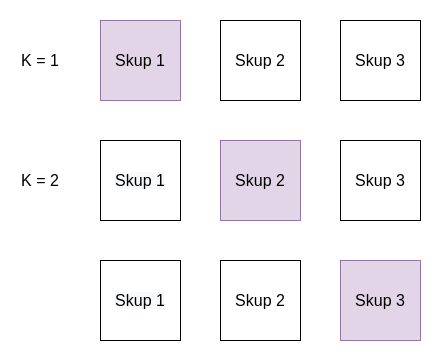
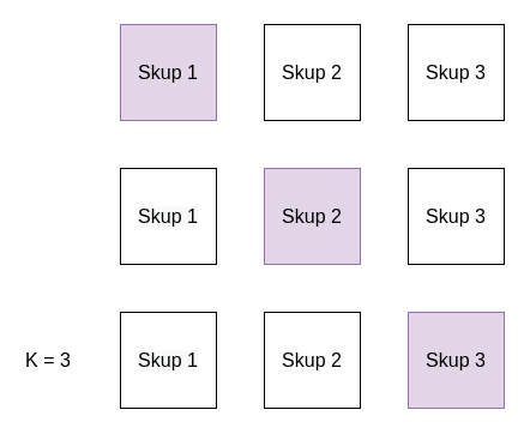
- <mxCell id="11" value="K = 1" style="text;html=1;strokeColor=none;fillColor=none;align=center;verticalAlign=middle;whiteSpace=wrap;rounded=0;fontSize=16;" vertex="1" parent="1"><mxGeometry x="20" y="50" width="40" height="20" as="geometry" /></mxCell>
- <mxCell id="12" value="K = 2" style="text;html=1;strokeColor=none;fillColor=none;align=center;verticalAlign=middle;whiteSpace=wrap;rounded=0;fontSize=16;" vertex="1" parent="1"><mxGeometry x="20" y="170" width="40" height="20" as="geometry" /></mxCell>
+ <mxCell id="13" value="K = 3" style="text;html=1;strokeColor=none;fillColor=none;align=center;verticalAlign=middle;whiteSpace=wrap;rounded=0;fontSize=16;" vertex="1" parent="1"><mxGeometry x="20" y="290" width="40" height="20" as="geometry" /></mxCell>
